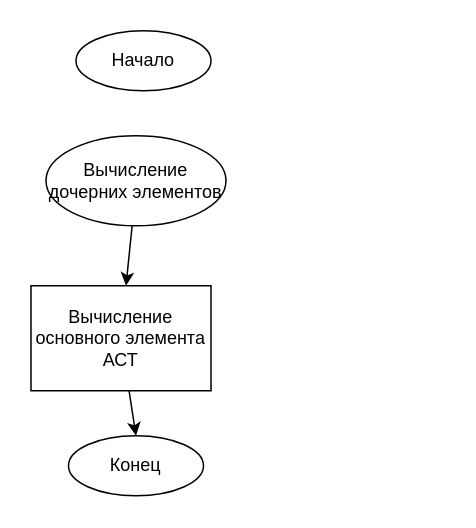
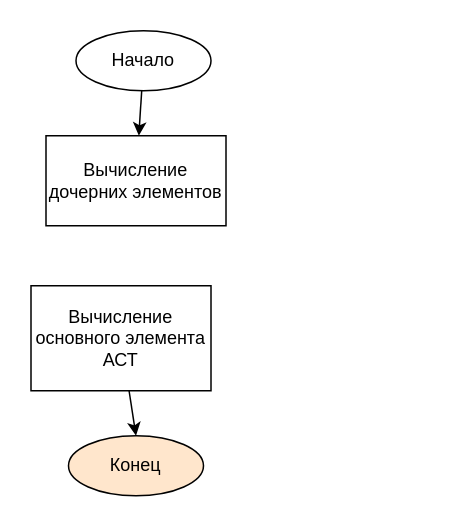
+ <mxCell id="2" value="" style="edgeStyle=none;html=1;" edge="1" parent="1" source="3" target="10"><mxGeometry relative="1" as="geometry" /></mxCell>
- <mxCell id="10" value="Вычисление дочерних элементов" style="ellipse;whiteSpace=wrap;html=1;" vertex="1" parent="1"><mxGeometry x="30" y="90" width="120" height="60" as="geometry" /></mxCell>
+ <mxCell id="10" value="Вычисление дочерних элементов" style="whiteSpace=wrap;html=1;" vertex="1" parent="1"><mxGeometry x="30" y="90" width="120" height="60" as="geometry" /></mxCell>
- <mxCell id="9" value="" style="edgeStyle=none;html=1;" edge="1" parent="1" source="10" target="8"><mxGeometry relative="1" as="geometry" /></mxCell>
- <mxCell id="4" value="Конец" style="ellipse;whiteSpace=wrap;html=1;" parent="1" vertex="1"><mxGeometry x="45" y="290" width="90" height="40" as="geometry" /></mxCell>
+ <mxCell id="4" value="Конец" style="ellipse;whiteSpace=wrap;html=1;fillColor=#ffe6cc;" parent="1" vertex="1"><mxGeometry x="45" y="290" width="90" height="40" as="geometry" /></mxCell>
